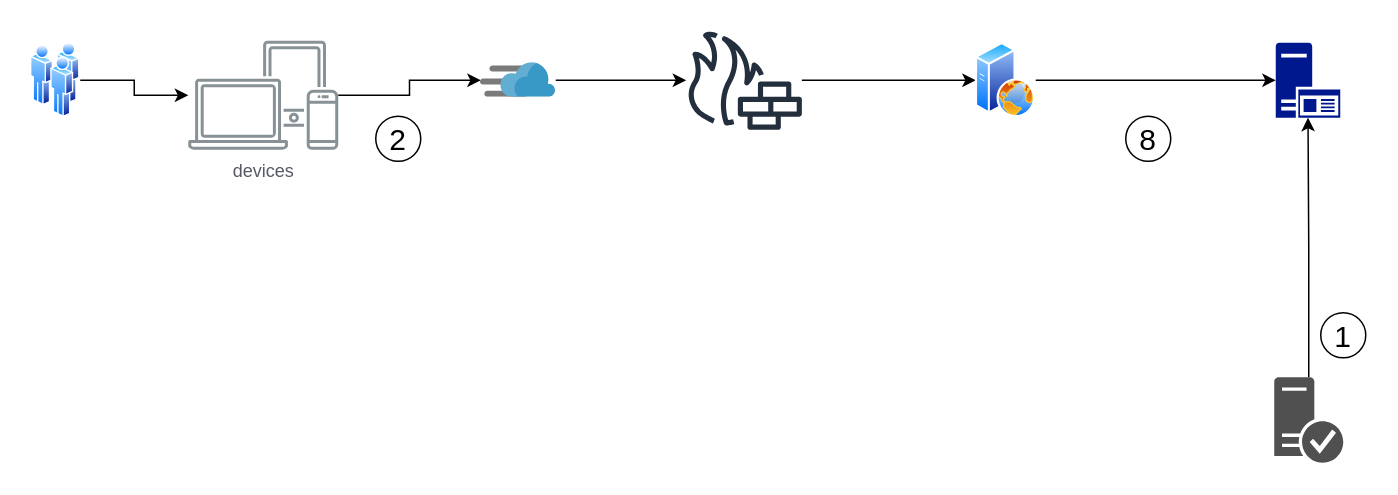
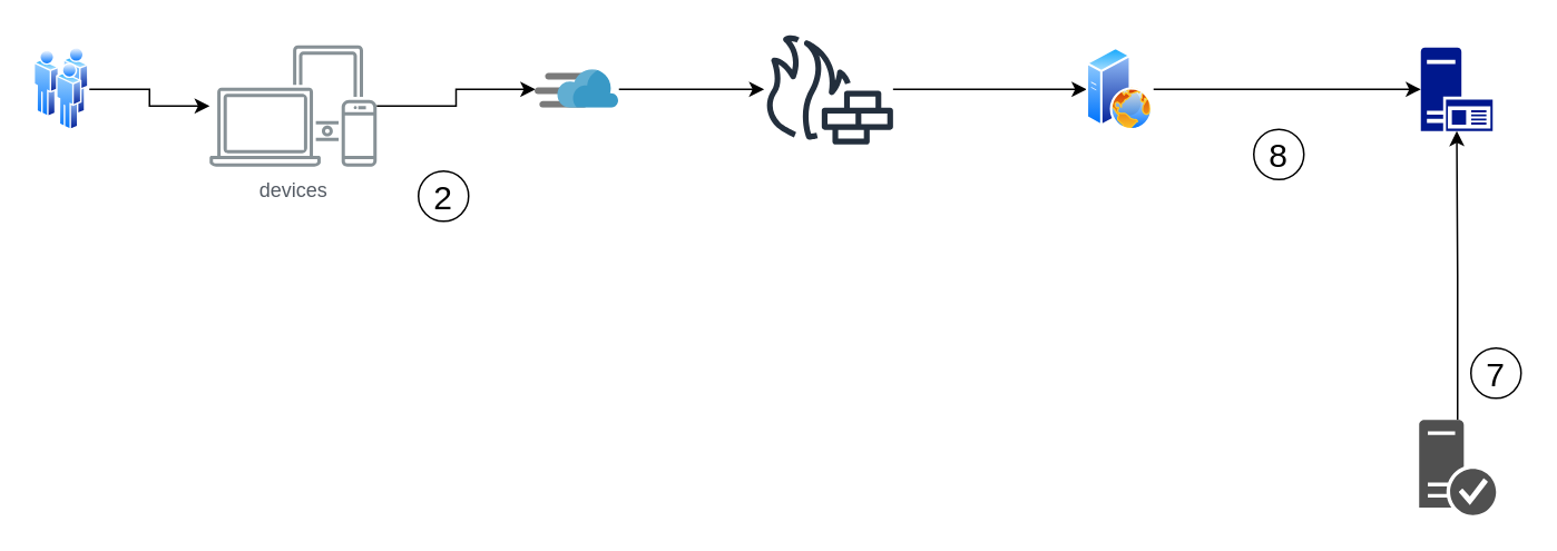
- <mxCell id="16" value="2" style="ellipse;whiteSpace=wrap;html=1;aspect=fixed;fontSize=20;" vertex="1" parent="1"><mxGeometry x="250" y="77" width="30" height="30" as="geometry" /></mxCell>
+ <mxCell id="16" value="2" style="ellipse;whiteSpace=wrap;html=1;aspect=fixed;fontSize=20;" vertex="1" parent="1"><mxGeometry x="250" y="102" width="30" height="30" as="geometry" /></mxCell>
- <mxCell id="15" value="1" style="ellipse;whiteSpace=wrap;html=1;aspect=fixed;fontSize=20;" vertex="1" parent="1"><mxGeometry x="880" y="208" width="30" height="30" as="geometry" /></mxCell>
+ <mxCell id="15" value="7" style="ellipse;whiteSpace=wrap;html=1;aspect=fixed;fontSize=20;" vertex="1" parent="1"><mxGeometry x="880" y="208" width="30" height="30" as="geometry" /></mxCell>
